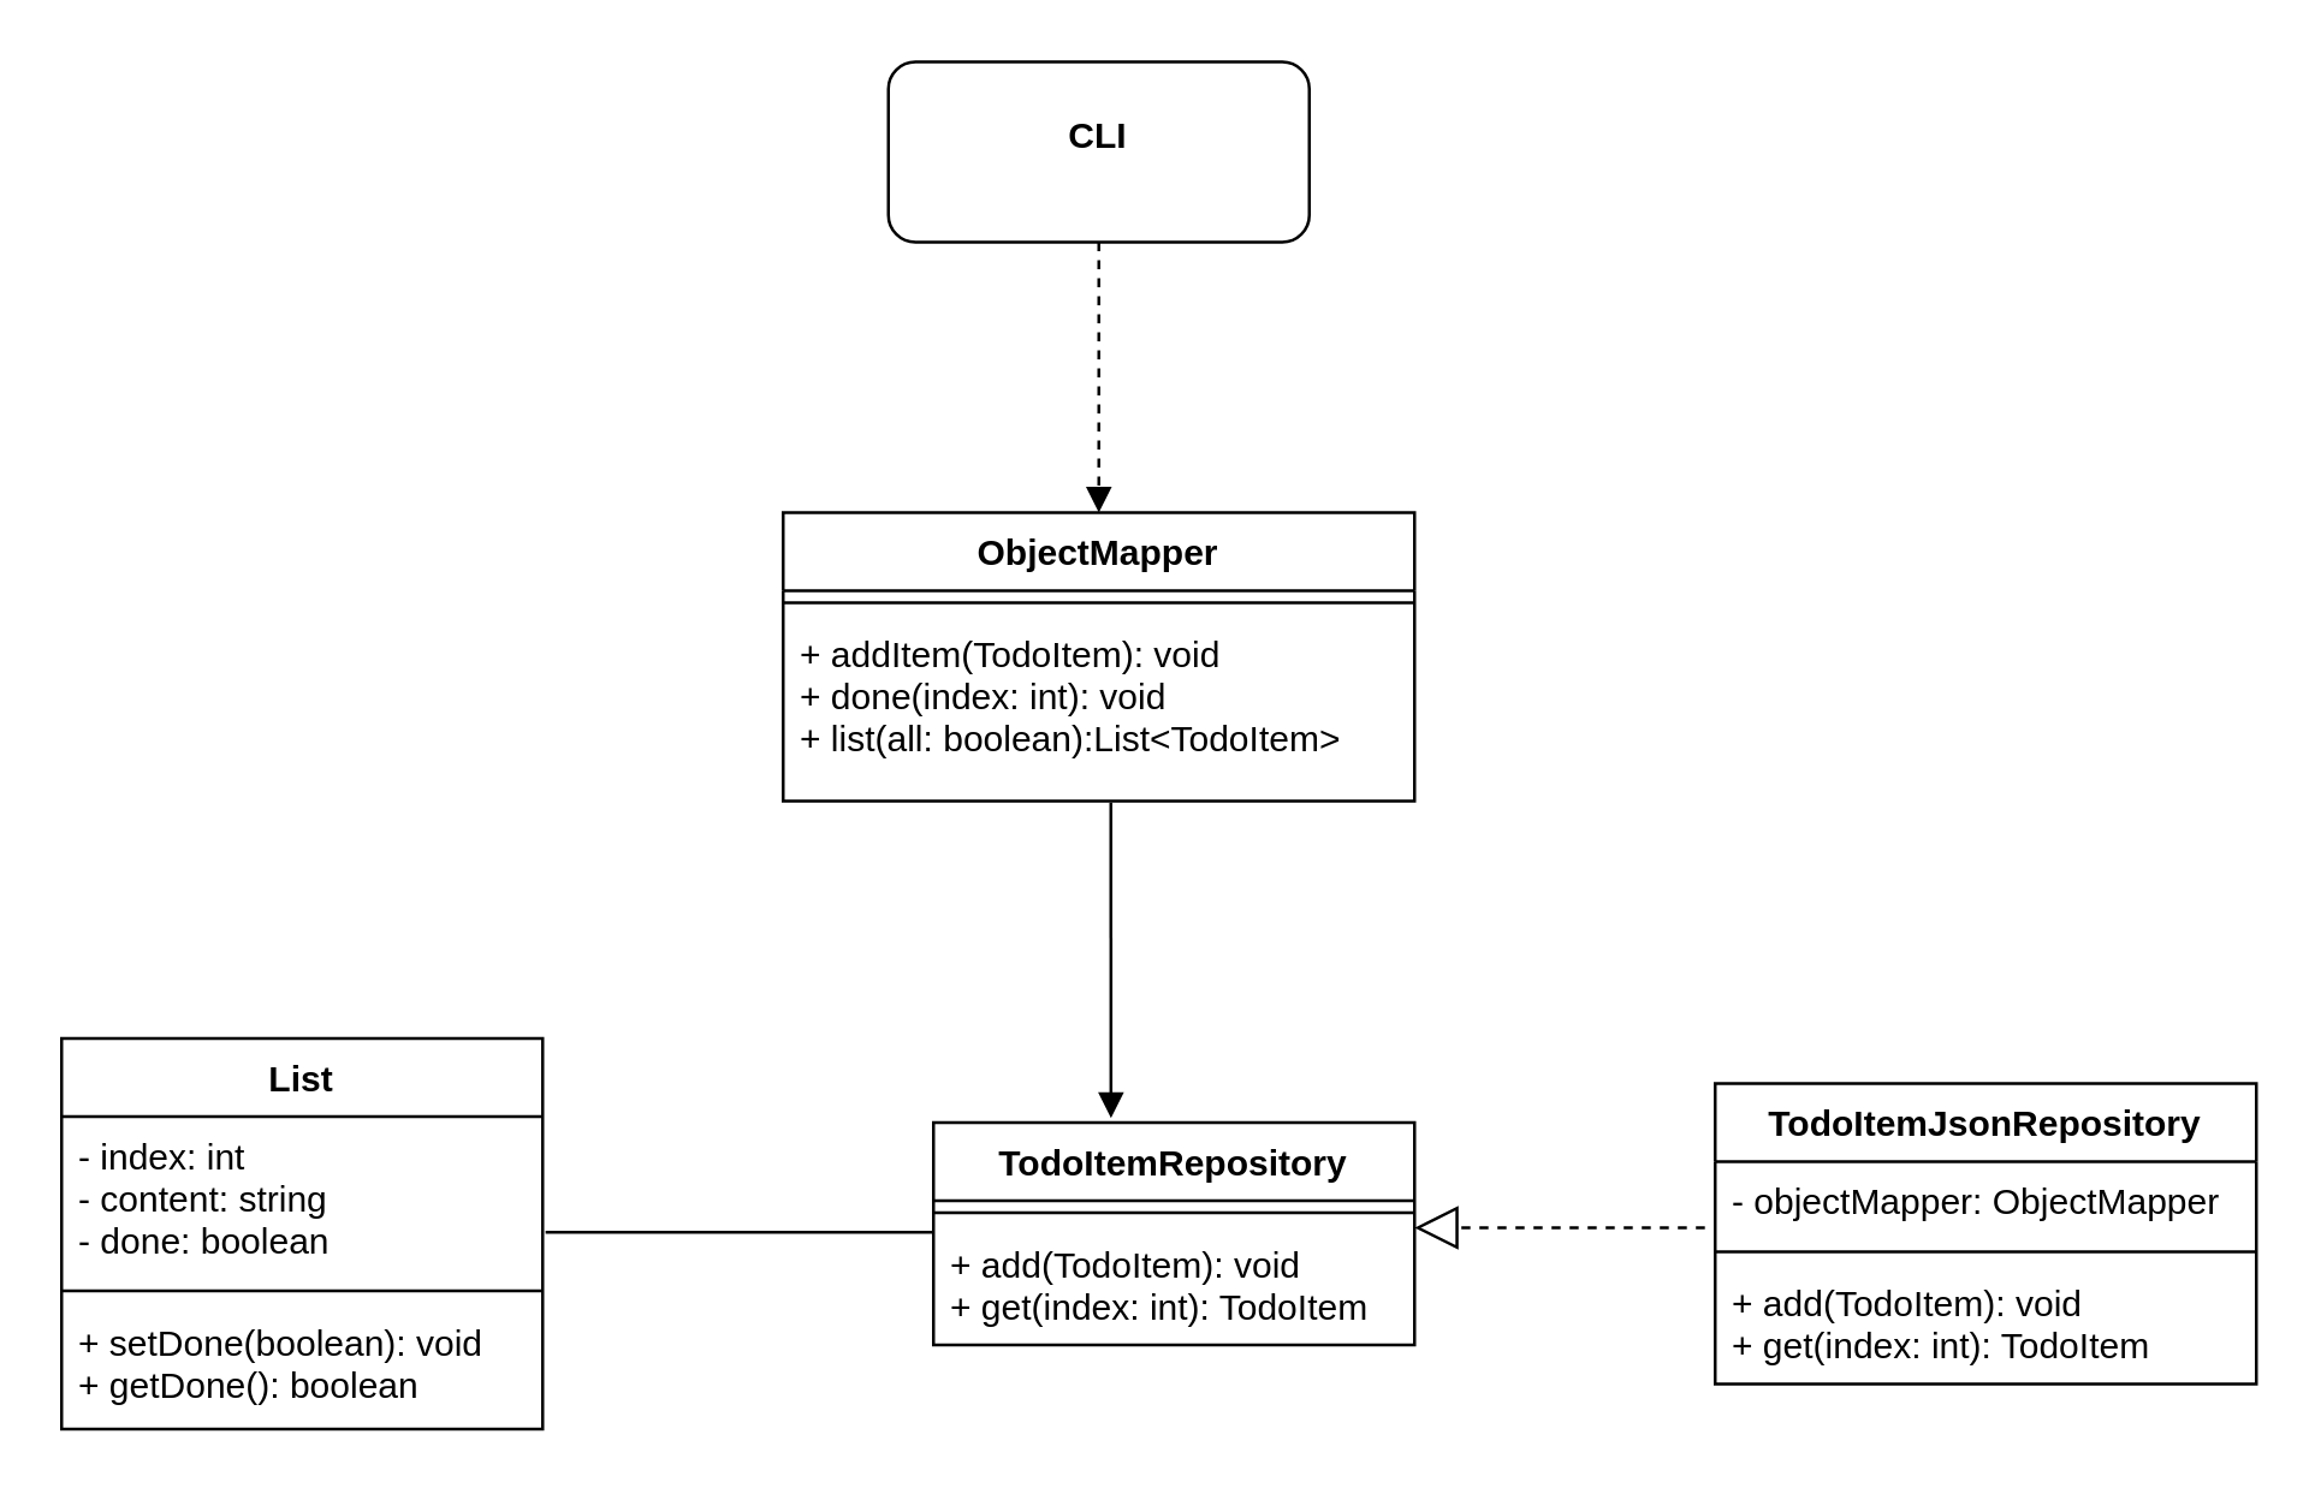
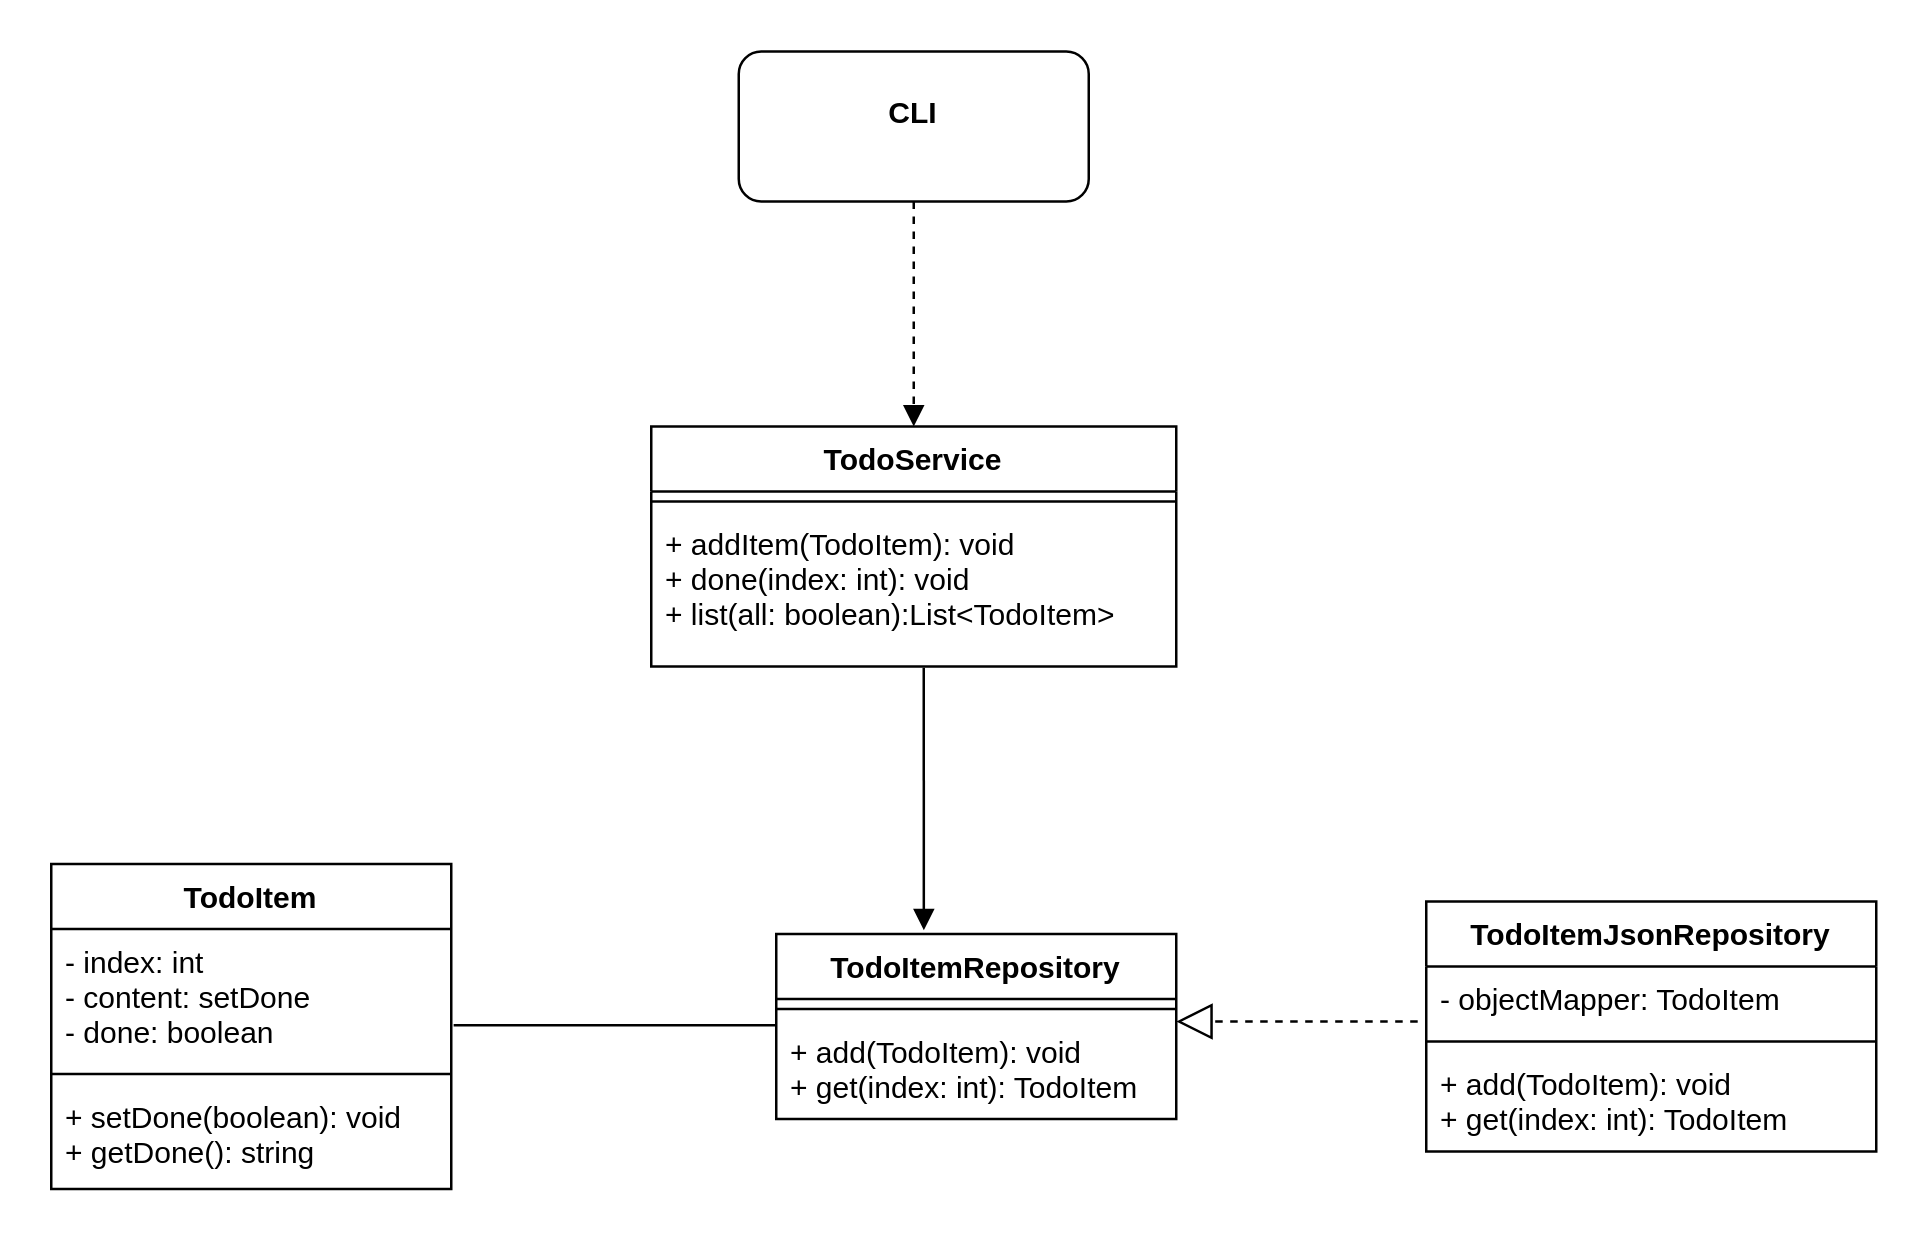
- <mxCell id="6" value="ObjectMapper" style="swimlane;fontStyle=1;align=center;verticalAlign=top;childLayout=stackLayout;horizontal=1;startSize=26;horizontalStack=0;resizeParent=1;resizeParentMax=0;resizeLast=0;collapsible=1;marginBottom=0;" vertex="1" parent="1"><mxGeometry x="260" y="170" width="210" height="96" as="geometry" /></mxCell>
+ <mxCell id="6" value="TodoService" style="swimlane;fontStyle=1;align=center;verticalAlign=top;childLayout=stackLayout;horizontal=1;startSize=26;horizontalStack=0;resizeParent=1;resizeParentMax=0;resizeLast=0;collapsible=1;marginBottom=0;" vertex="1" parent="1"><mxGeometry x="260" y="170" width="210" height="96" as="geometry" /></mxCell>
- <mxCell id="2" value="List" style="swimlane;fontStyle=1;align=center;verticalAlign=top;childLayout=stackLayout;horizontal=1;startSize=26;horizontalStack=0;resizeParent=1;resizeParentMax=0;resizeLast=0;collapsible=1;marginBottom=0;" vertex="1" parent="1"><mxGeometry x="20" y="345" width="160" height="130" as="geometry" /></mxCell>
+ <mxCell id="2" value="TodoItem" style="swimlane;fontStyle=1;align=center;verticalAlign=top;childLayout=stackLayout;horizontal=1;startSize=26;horizontalStack=0;resizeParent=1;resizeParentMax=0;resizeLast=0;collapsible=1;marginBottom=0;" vertex="1" parent="1"><mxGeometry x="20" y="345" width="160" height="130" as="geometry" /></mxCell>
- <mxCell id="3" value="- index: int&#10;- content: string&#10;- done: boolean" style="text;strokeColor=none;fillColor=none;align=left;verticalAlign=top;spacingLeft=4;spacingRight=4;overflow=hidden;rotatable=0;points=[[0,0.5],[1,0.5]];portConstraint=eastwest;" vertex="1" parent="2"><mxGeometry y="26" width="160" height="54" as="geometry" /></mxCell>
+ <mxCell id="3" value="- index: int&#10;- content: setDone&#10;- done: boolean" style="text;strokeColor=none;fillColor=none;align=left;verticalAlign=top;spacingLeft=4;spacingRight=4;overflow=hidden;rotatable=0;points=[[0,0.5],[1,0.5]];portConstraint=eastwest;" vertex="1" parent="2"><mxGeometry y="26" width="160" height="54" as="geometry" /></mxCell>
- <mxCell id="13" value="- objectMapper: ObjectMapper" style="text;strokeColor=none;fillColor=none;align=left;verticalAlign=top;spacingLeft=4;spacingRight=4;overflow=hidden;rotatable=0;points=[[0,0.5],[1,0.5]];portConstraint=eastwest;" vertex="1" parent="12"><mxGeometry y="26" width="180" height="26" as="geometry" /></mxCell>
+ <mxCell id="13" value="- objectMapper: TodoItem" style="text;strokeColor=none;fillColor=none;align=left;verticalAlign=top;spacingLeft=4;spacingRight=4;overflow=hidden;rotatable=0;points=[[0,0.5],[1,0.5]];portConstraint=eastwest;" vertex="1" parent="12"><mxGeometry y="26" width="180" height="26" as="geometry" /></mxCell>
- <mxCell id="5" value="+ setDone(boolean): void&#10;+ getDone(): boolean" style="text;strokeColor=none;fillColor=none;align=left;verticalAlign=top;spacingLeft=4;spacingRight=4;overflow=hidden;rotatable=0;points=[[0,0.5],[1,0.5]];portConstraint=eastwest;" vertex="1" parent="2"><mxGeometry y="88" width="160" height="42" as="geometry" /></mxCell>
+ <mxCell id="5" value="+ setDone(boolean): void&#10;+ getDone(): string" style="text;strokeColor=none;fillColor=none;align=left;verticalAlign=top;spacingLeft=4;spacingRight=4;overflow=hidden;rotatable=0;points=[[0,0.5],[1,0.5]];portConstraint=eastwest;" vertex="1" parent="2"><mxGeometry y="88" width="160" height="42" as="geometry" /></mxCell>
